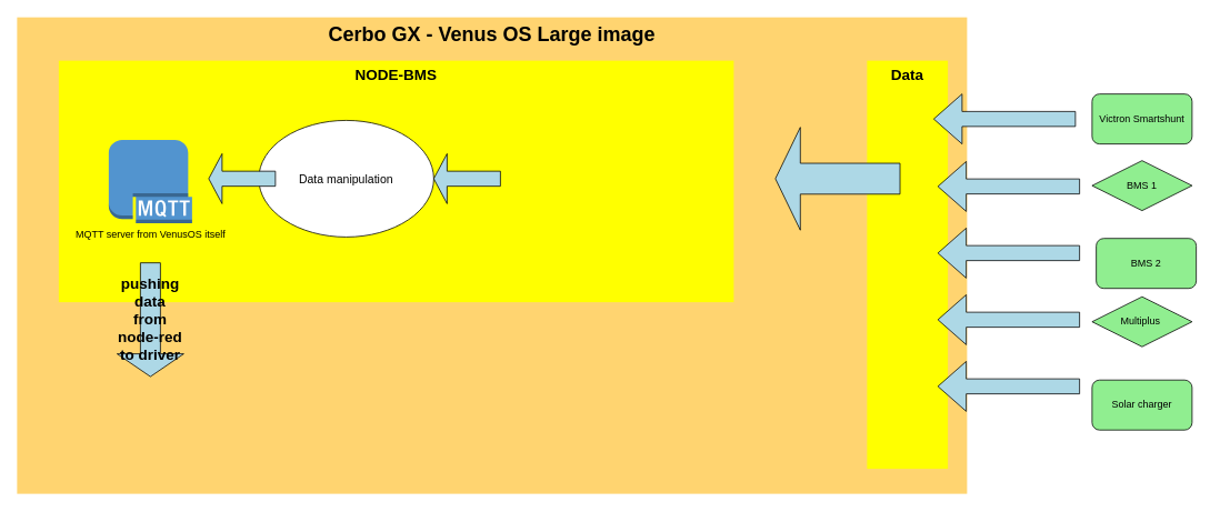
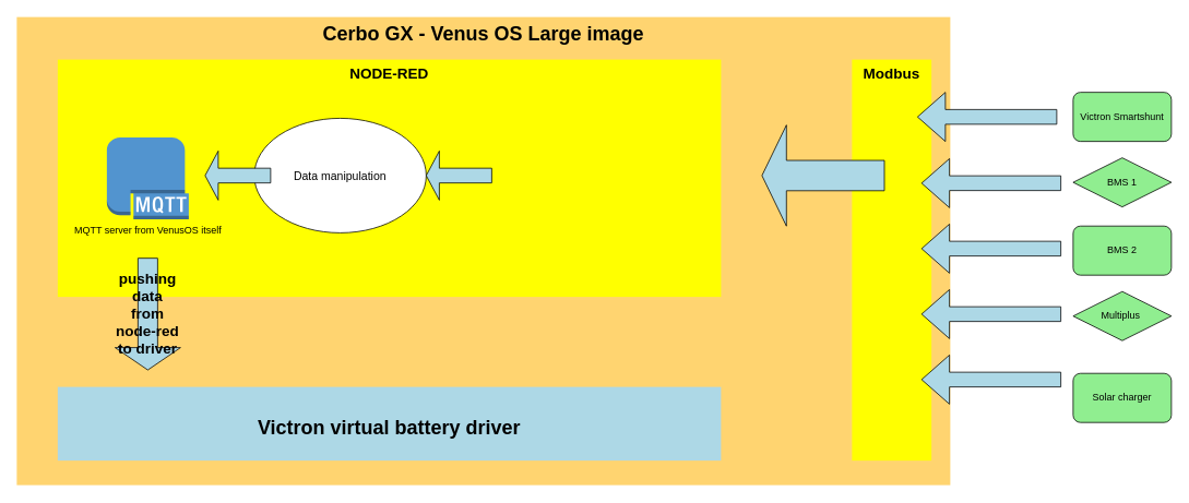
- <mxCell id="3" value="&lt;b&gt;&lt;font style=&quot;font-size: 18px;&quot;&gt;NODE-BMS&lt;/font&gt;&lt;/b&gt;" style="whiteSpace=wrap;html=1;fillColor=yellow;gradientColor=none;fontSize=14;strokeColor=none;verticalAlign=top;" parent="1" vertex="1"><mxGeometry x="70" y="72" width="810" height="290" as="geometry" /></mxCell>
+ <mxCell id="3" value="&lt;b&gt;&lt;font style=&quot;font-size: 18px;&quot;&gt;NODE-RED&lt;/font&gt;&lt;/b&gt;" style="whiteSpace=wrap;html=1;fillColor=yellow;gradientColor=none;fontSize=14;strokeColor=none;verticalAlign=top;" parent="1" vertex="1"><mxGeometry x="70" y="72" width="810" height="290" as="geometry" /></mxCell>
- <mxCell id="4" value="&lt;font style=&quot;font-size: 18px;&quot;&gt;&lt;b&gt;Data&lt;/b&gt;&lt;/font&gt;" style="whiteSpace=wrap;html=1;fillColor=yellow;gradientColor=none;fontSize=14;strokeColor=none;verticalAlign=top;" parent="1" vertex="1"><mxGeometry x="1040" y="72" width="97" height="490" as="geometry" /></mxCell>
+ <mxCell id="4" value="&lt;font style=&quot;font-size: 18px;&quot;&gt;&lt;b&gt;Modbus&lt;/b&gt;&lt;/font&gt;" style="whiteSpace=wrap;html=1;fillColor=yellow;gradientColor=none;fontSize=14;strokeColor=none;verticalAlign=top;" parent="1" vertex="1"><mxGeometry x="1040" y="72" width="97" height="490" as="geometry" /></mxCell>
- <mxCell id="9" value="BMS 2" style="rounded=1;whiteSpace=wrap;html=1;fillColor=lightgreen" parent="1" vertex="1"><mxGeometry x="1315" y="285.43" width="120" height="60" as="geometry" /></mxCell>
+ <mxCell id="9" value="BMS 2" style="rounded=1;whiteSpace=wrap;html=1;fillColor=lightgreen" parent="1" vertex="1"><mxGeometry x="1310" y="275.43" width="120" height="60" as="geometry" /></mxCell>
+ <mxCell id="10" value="&lt;b&gt;&lt;font style=&quot;font-size: 24px;&quot;&gt;&lt;br&gt;Victron virtual battery driver&lt;/font&gt;&lt;/b&gt;" style="whiteSpace=wrap;html=1;fillColor=lightblue;gradientColor=none;fontSize=14;strokeColor=none;verticalAlign=top;" parent="1" vertex="1"><mxGeometry x="70" y="472" width="810" height="90" as="geometry" /></mxCell>
